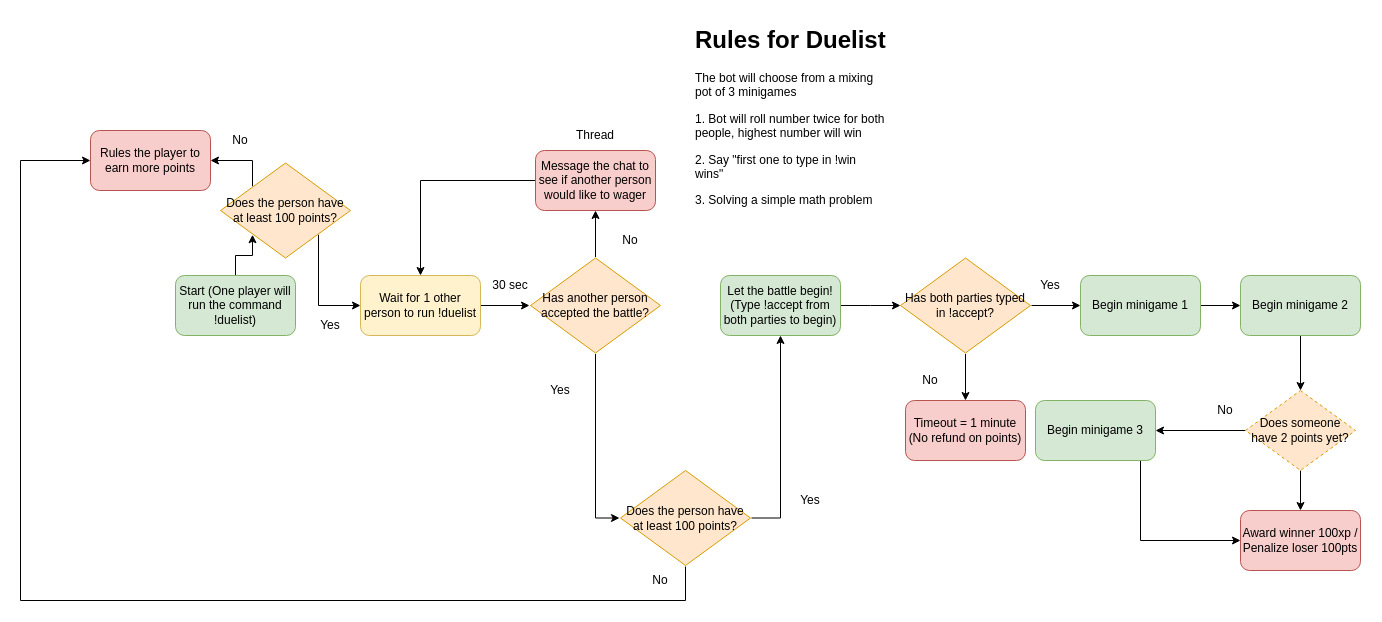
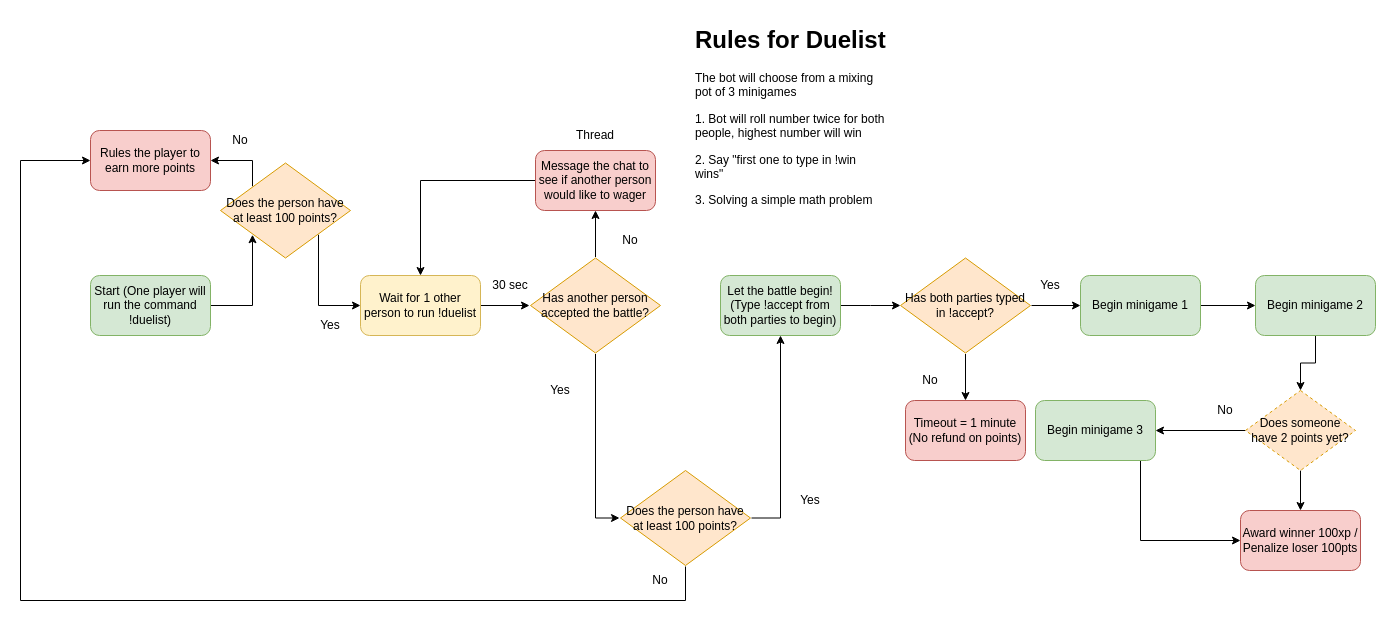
- <mxCell id="3" value="Start (One player will run the command !duelist)" style="rounded=1;whiteSpace=wrap;html=1;fillColor=#d5e8d4;strokeColor=#82b366;" parent="1" vertex="1"><mxGeometry x="175" y="275" width="120" height="60" as="geometry" /></mxCell>
+ <mxCell id="3" value="Start (One player will run the command !duelist)" style="rounded=1;whiteSpace=wrap;html=1;fillColor=#d5e8d4;strokeColor=#82b366;" parent="1" vertex="1"><mxGeometry x="90" y="275" width="120" height="60" as="geometry" /></mxCell>
- <mxCell id="24" value="Begin minigame 2" style="rounded=1;whiteSpace=wrap;html=1;fillColor=#d5e8d4;strokeColor=#82b366;" parent="1" vertex="1"><mxGeometry x="1240" y="275" width="120" height="60" as="geometry" /></mxCell>
+ <mxCell id="24" value="Begin minigame 2" style="rounded=1;whiteSpace=wrap;html=1;fillColor=#d5e8d4;strokeColor=#82b366;" parent="1" vertex="1"><mxGeometry x="1255" y="275" width="120" height="60" as="geometry" /></mxCell>
